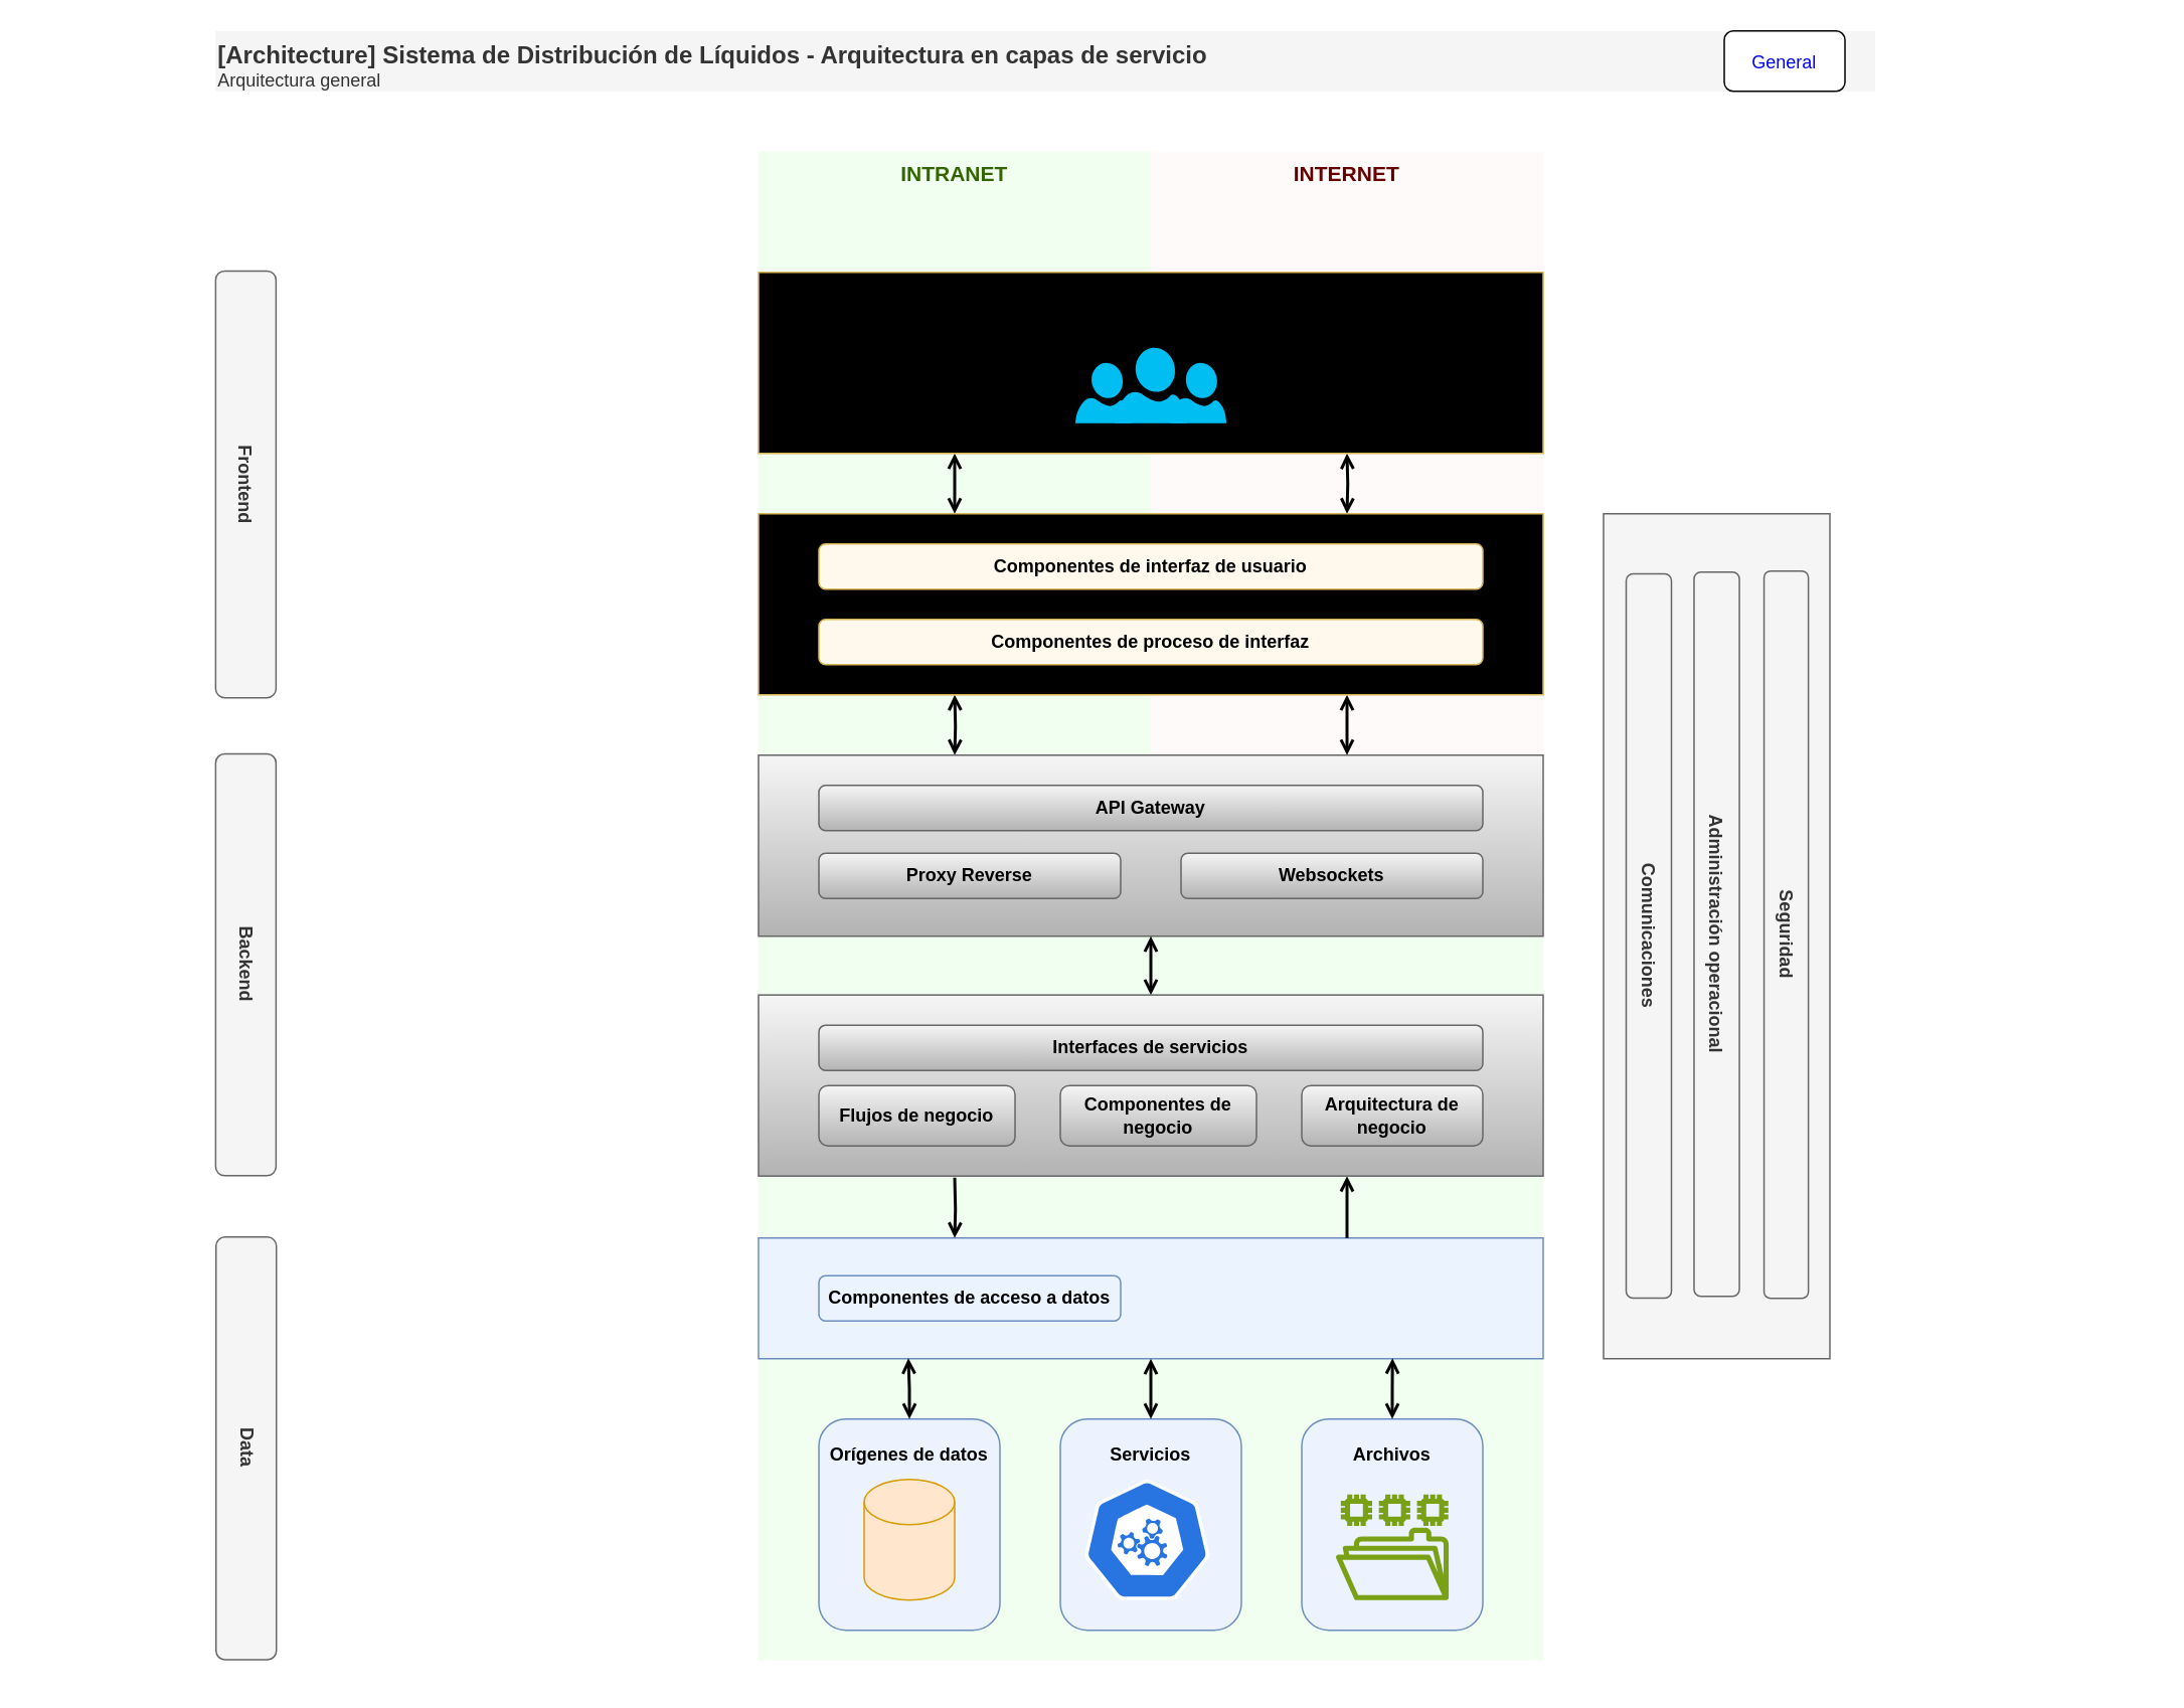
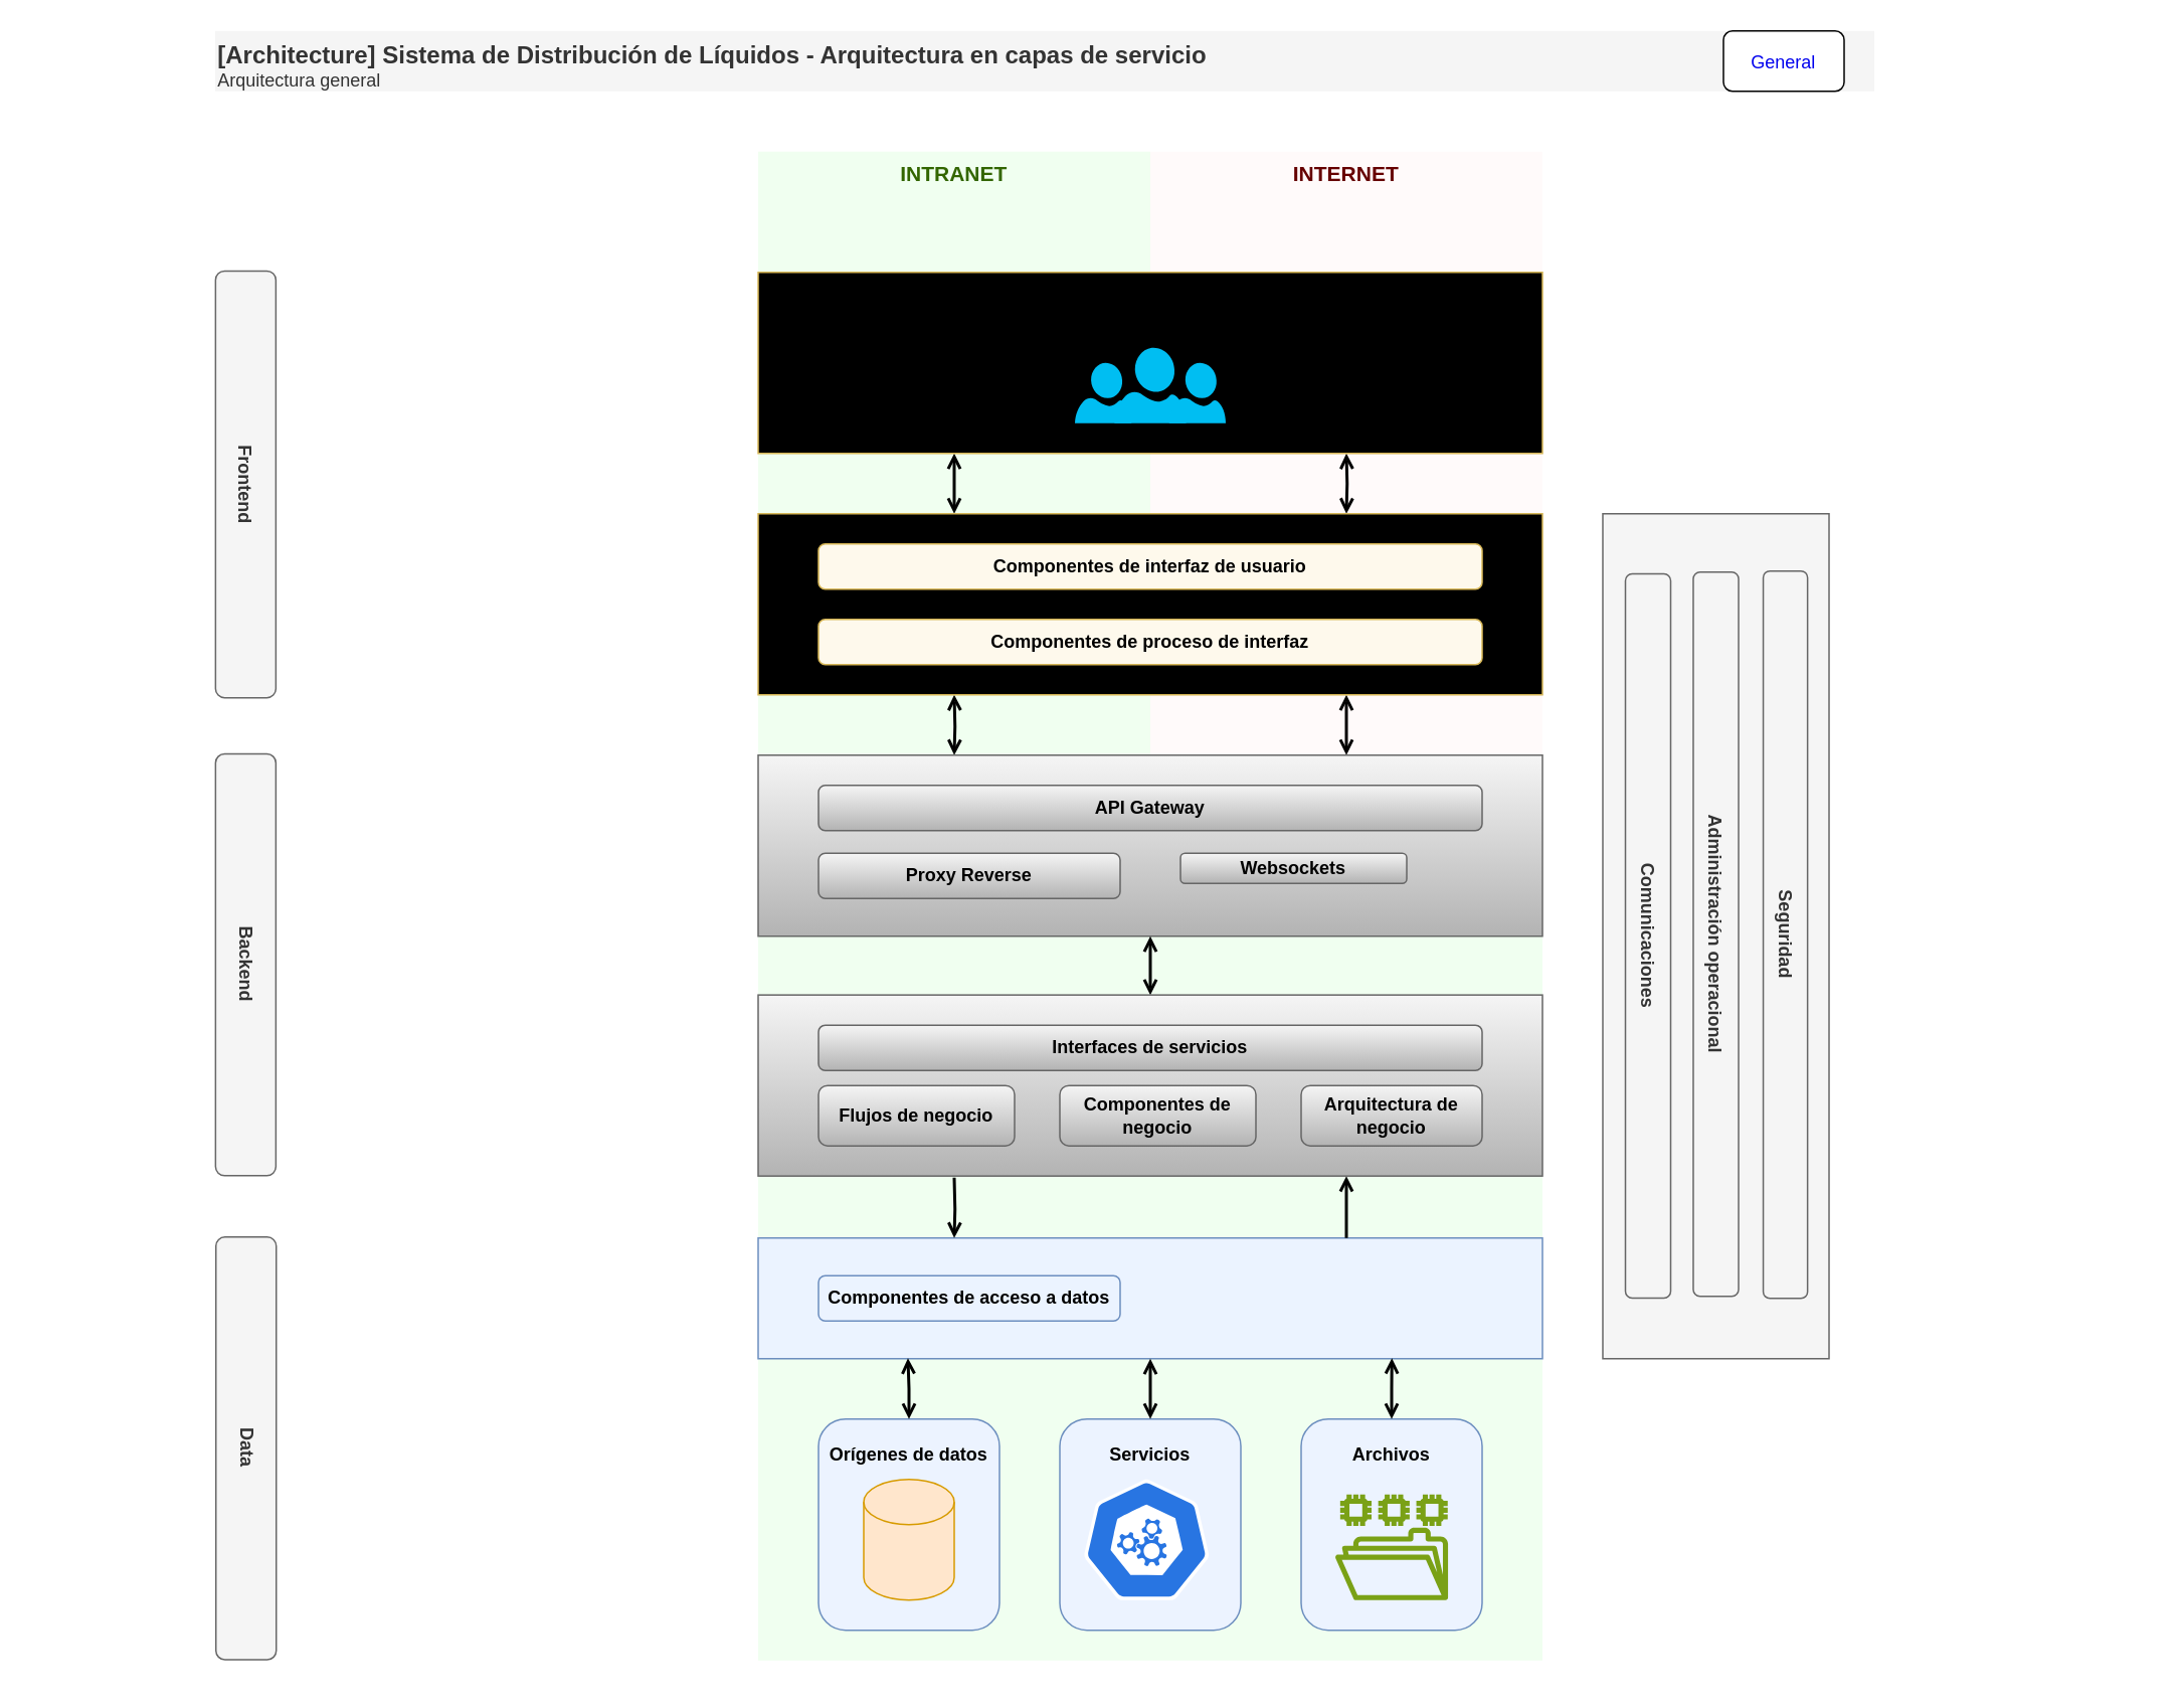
- <mxCell id="35" value="Websockets" style="rounded=1;whiteSpace=wrap;html=1;fillColor=#f5f5f5;strokeColor=#666666;fontStyle=1;gradientColor=#b3b3b3;" vertex="1" parent="32"><mxGeometry x="280" y="65" width="200" height="30" as="geometry" /></mxCell>
+ <mxCell id="35" value="Websockets" style="rounded=1;whiteSpace=wrap;html=1;fillColor=#f5f5f5;strokeColor=#666666;fontStyle=1;gradientColor=#b3b3b3;" vertex="1" parent="32"><mxGeometry x="280" y="65" width="150" height="20" as="geometry" /></mxCell>
